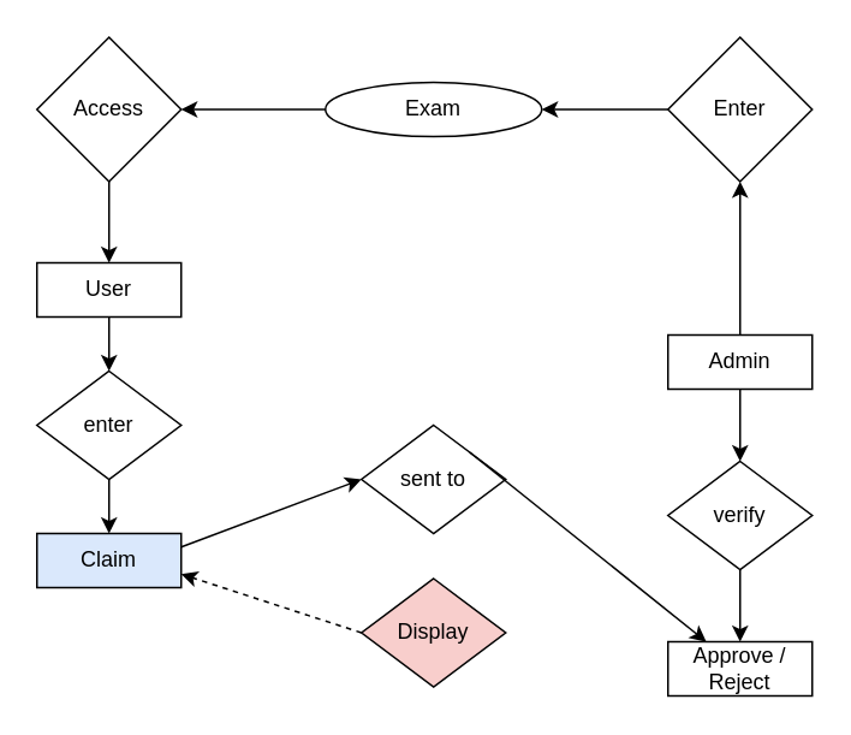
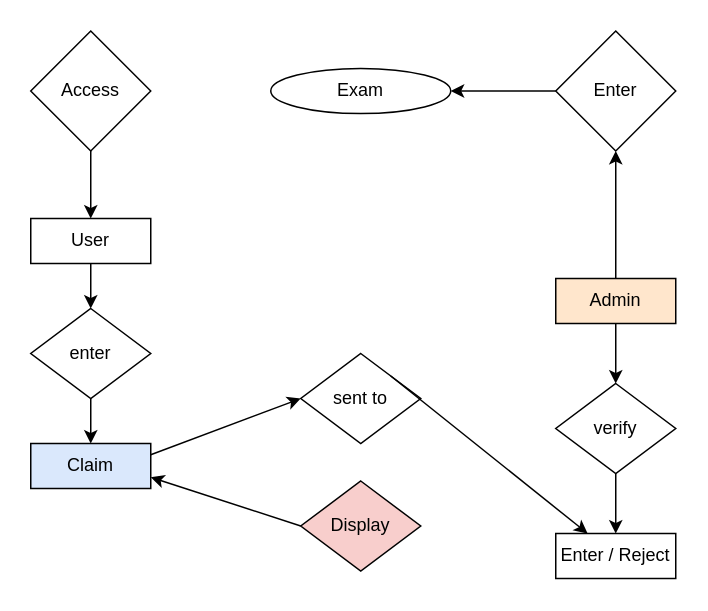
- <mxCell id="19" value="" style="edgeStyle=orthogonalEdgeStyle;rounded=0;orthogonalLoop=1;jettySize=auto;html=1;" edge="1" parent="1" source="20" target="23"><mxGeometry relative="1" as="geometry" /></mxCell>
- <mxCell id="7" value="Admin" style="rounded=0;whiteSpace=wrap;html=1;" parent="1" vertex="1"><mxGeometry x="370" y="185" width="80" height="30" as="geometry" /></mxCell>
+ <mxCell id="7" value="Admin" style="rounded=0;whiteSpace=wrap;html=1;fillColor=#ffe6cc;" parent="1" vertex="1"><mxGeometry x="370" y="185" width="80" height="30" as="geometry" /></mxCell>
- <mxCell id="16" value="" style="endArrow=classic;html=1;rounded=0;exitX=0;exitY=0.5;exitDx=0;exitDy=0;entryX=1;entryY=0.75;entryDx=0;entryDy=0;dashed=1;" parent="1" source="10" target="4" edge="1"><mxGeometry width="50" height="50" relative="1" as="geometry"><mxPoint x="110" y="313" as="sourcePoint" /><mxPoint x="60" y="365" as="targetPoint" /></mxGeometry></mxCell>
+ <mxCell id="16" value="" style="endArrow=classic;html=1;rounded=0;exitX=0;exitY=0.5;exitDx=0;exitDy=0;entryX=1;entryY=0.75;entryDx=0;entryDy=0;" parent="1" source="10" target="4" edge="1"><mxGeometry width="50" height="50" relative="1" as="geometry"><mxPoint x="110" y="313" as="sourcePoint" /><mxPoint x="60" y="365" as="targetPoint" /></mxGeometry></mxCell>
- <mxCell id="9" value="Approve / Reject" style="rounded=0;whiteSpace=wrap;html=1;" parent="1" vertex="1"><mxGeometry x="370" y="355" width="80" height="30" as="geometry" /></mxCell>
+ <mxCell id="9" value="Enter / Reject" style="rounded=0;whiteSpace=wrap;html=1;" parent="1" vertex="1"><mxGeometry x="370" y="355" width="80" height="30" as="geometry" /></mxCell>
